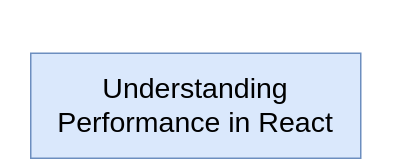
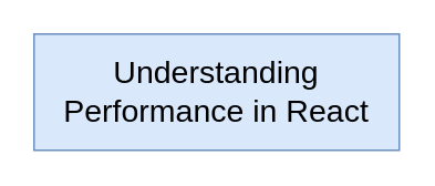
- <mxCell id="2" value="Understanding Performance in React" style="rounded=0;whiteSpace=wrap;html=1;fontSize=19;align=center;fillColor=#dae8fc;strokeColor=#6c8ebf;" vertex="1" parent="1"><mxGeometry x="20" y="35" width="220" height="70" as="geometry" /></mxCell>
+ <mxCell id="2" value="Understanding Performance in React" style="rounded=0;whiteSpace=wrap;html=1;fontSize=19;align=center;fillColor=#dae8fc;strokeColor=#6c8ebf;" vertex="1" parent="1"><mxGeometry x="20" y="20" width="220" height="70" as="geometry" /></mxCell>
